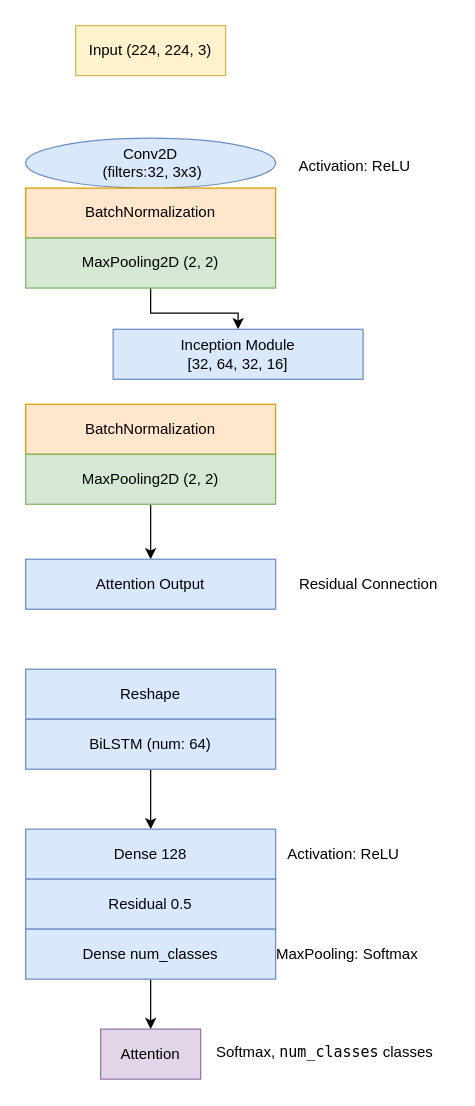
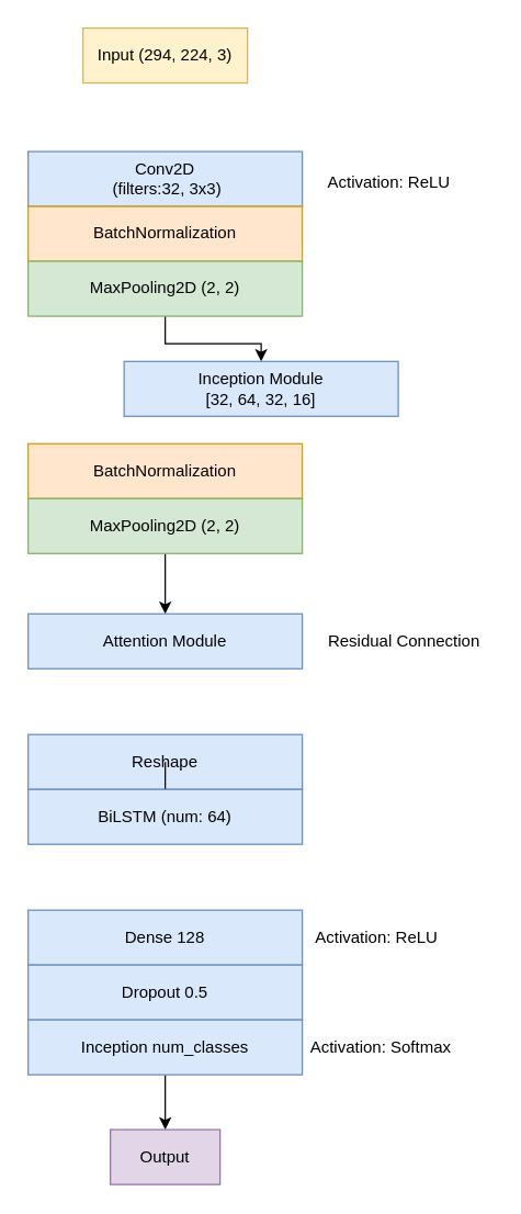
- <mxCell id="2" value="Input (224, 224, 3)" style="rounded=0;whiteSpace=wrap;html=1;fillColor=#fff2cc;strokeColor=#d6b656;" vertex="1" parent="1"><mxGeometry x="60" y="20" width="120" height="40" as="geometry" /></mxCell>
+ <mxCell id="2" value="Input (294, 224, 3)" style="rounded=0;whiteSpace=wrap;html=1;fillColor=#fff2cc;strokeColor=#d6b656;" vertex="1" parent="1"><mxGeometry x="60" y="20" width="120" height="40" as="geometry" /></mxCell>
- <mxCell id="3" value="Conv2D&lt;div&gt;&amp;nbsp;(filters:32, 3x3)&lt;/div&gt;" style="ellipse;whiteSpace=wrap;html=1;fillColor=#dae8fc;strokeColor=#6c8ebf;" vertex="1" parent="1"><mxGeometry x="20" y="110" width="200" height="40" as="geometry" /></mxCell>
+ <mxCell id="3" value="Conv2D&lt;div&gt;&amp;nbsp;(filters:32, 3x3)&lt;/div&gt;" style="rounded=0;whiteSpace=wrap;html=1;fillColor=#dae8fc;strokeColor=#6c8ebf;" vertex="1" parent="1"><mxGeometry x="20" y="110" width="200" height="40" as="geometry" /></mxCell>
- <mxCell id="11" value="Attention Output" style="rounded=0;whiteSpace=wrap;html=1;fillColor=#dae8fc;strokeColor=#6c8ebf;" vertex="1" parent="1"><mxGeometry x="20" y="447" width="200" height="40" as="geometry" /></mxCell>
+ <mxCell id="11" value="Attention Module" style="rounded=0;whiteSpace=wrap;html=1;fillColor=#dae8fc;strokeColor=#6c8ebf;" vertex="1" parent="1"><mxGeometry x="20" y="447" width="200" height="40" as="geometry" /></mxCell>
- <mxCell id="15" style="edgeStyle=orthogonalEdgeStyle;rounded=0;orthogonalLoop=1;jettySize=auto;html=1;entryX=0.5;entryY=0;entryDx=0;entryDy=0;" edge="1" parent="1" source="16" target="17"><mxGeometry relative="1" as="geometry" /></mxCell>
+ <mxCell id="15" style="edgeStyle=orthogonalEdgeStyle;rounded=0;orthogonalLoop=1;jettySize=auto;html=1;" edge="1" parent="1" source="16" target="14"><mxGeometry relative="1" as="geometry" /></mxCell>
- <mxCell id="18" value="Residual 0.5" style="rounded=0;whiteSpace=wrap;html=1;fillColor=#dae8fc;strokeColor=#6c8ebf;" vertex="1" parent="1"><mxGeometry x="20" y="703" width="200" height="40" as="geometry" /></mxCell>
+ <mxCell id="18" value="Dropout 0.5" style="rounded=0;whiteSpace=wrap;html=1;fillColor=#dae8fc;strokeColor=#6c8ebf;" vertex="1" parent="1"><mxGeometry x="20" y="703" width="200" height="40" as="geometry" /></mxCell>
- <mxCell id="20" value="Dense num_classes" style="rounded=0;whiteSpace=wrap;html=1;fillColor=#dae8fc;strokeColor=#6c8ebf;" vertex="1" parent="1"><mxGeometry x="20" y="743" width="200" height="40" as="geometry" /></mxCell>
+ <mxCell id="20" value="Inception num_classes" style="rounded=0;whiteSpace=wrap;html=1;fillColor=#dae8fc;strokeColor=#6c8ebf;" vertex="1" parent="1"><mxGeometry x="20" y="743" width="200" height="40" as="geometry" /></mxCell>
- <mxCell id="22" value="MaxPooling: Softmax" style="text;html=1;align=center;verticalAlign=middle;resizable=0;points=[];autosize=1;strokeColor=none;fillColor=none;" vertex="1" parent="1"><mxGeometry x="216" y="750" width="121" height="26" as="geometry" /></mxCell>
+ <mxCell id="22" value="Activation: Softmax" style="text;html=1;align=center;verticalAlign=middle;resizable=0;points=[];autosize=1;strokeColor=none;fillColor=none;" vertex="1" parent="1"><mxGeometry x="216" y="750" width="121" height="26" as="geometry" /></mxCell>
- <mxCell id="24" value="Softmax, &lt;code&gt;num_classes&lt;/code&gt;&amp;nbsp;classes" style="text;html=1;align=center;verticalAlign=middle;resizable=0;points=[];autosize=1;strokeColor=none;fillColor=none;" vertex="1" parent="1"><mxGeometry x="170" y="828" width="178" height="27" as="geometry" /></mxCell>
- <mxCell id="23" value="Attention" style="rounded=0;whiteSpace=wrap;html=1;fillColor=#e1d5e7;strokeColor=#9673a6;" vertex="1" parent="1"><mxGeometry x="80" y="823" width="80" height="40" as="geometry" /></mxCell>
+ <mxCell id="23" value="Output" style="rounded=0;whiteSpace=wrap;html=1;fillColor=#e1d5e7;strokeColor=#9673a6;" vertex="1" parent="1"><mxGeometry x="80" y="823" width="80" height="40" as="geometry" /></mxCell>
